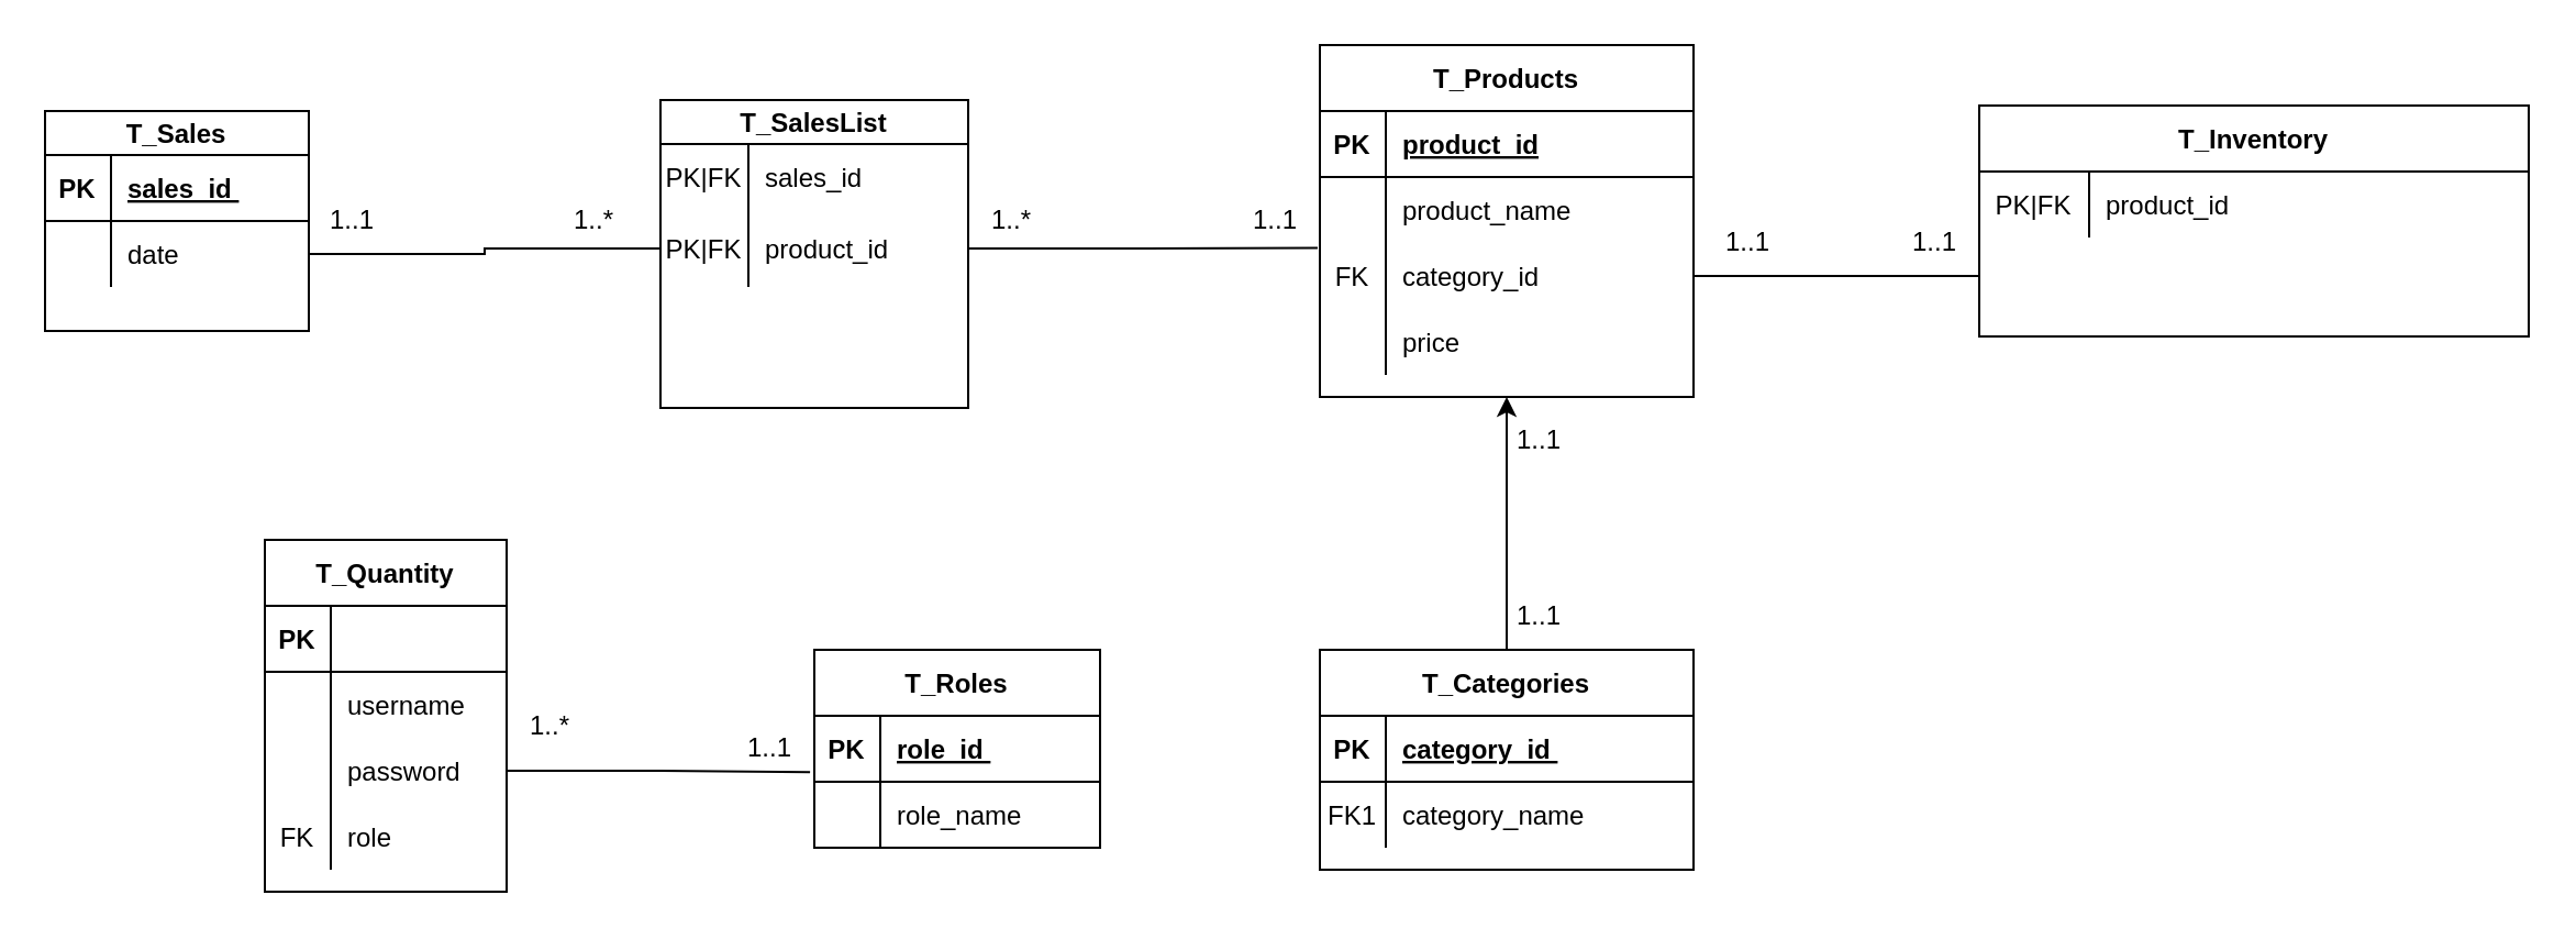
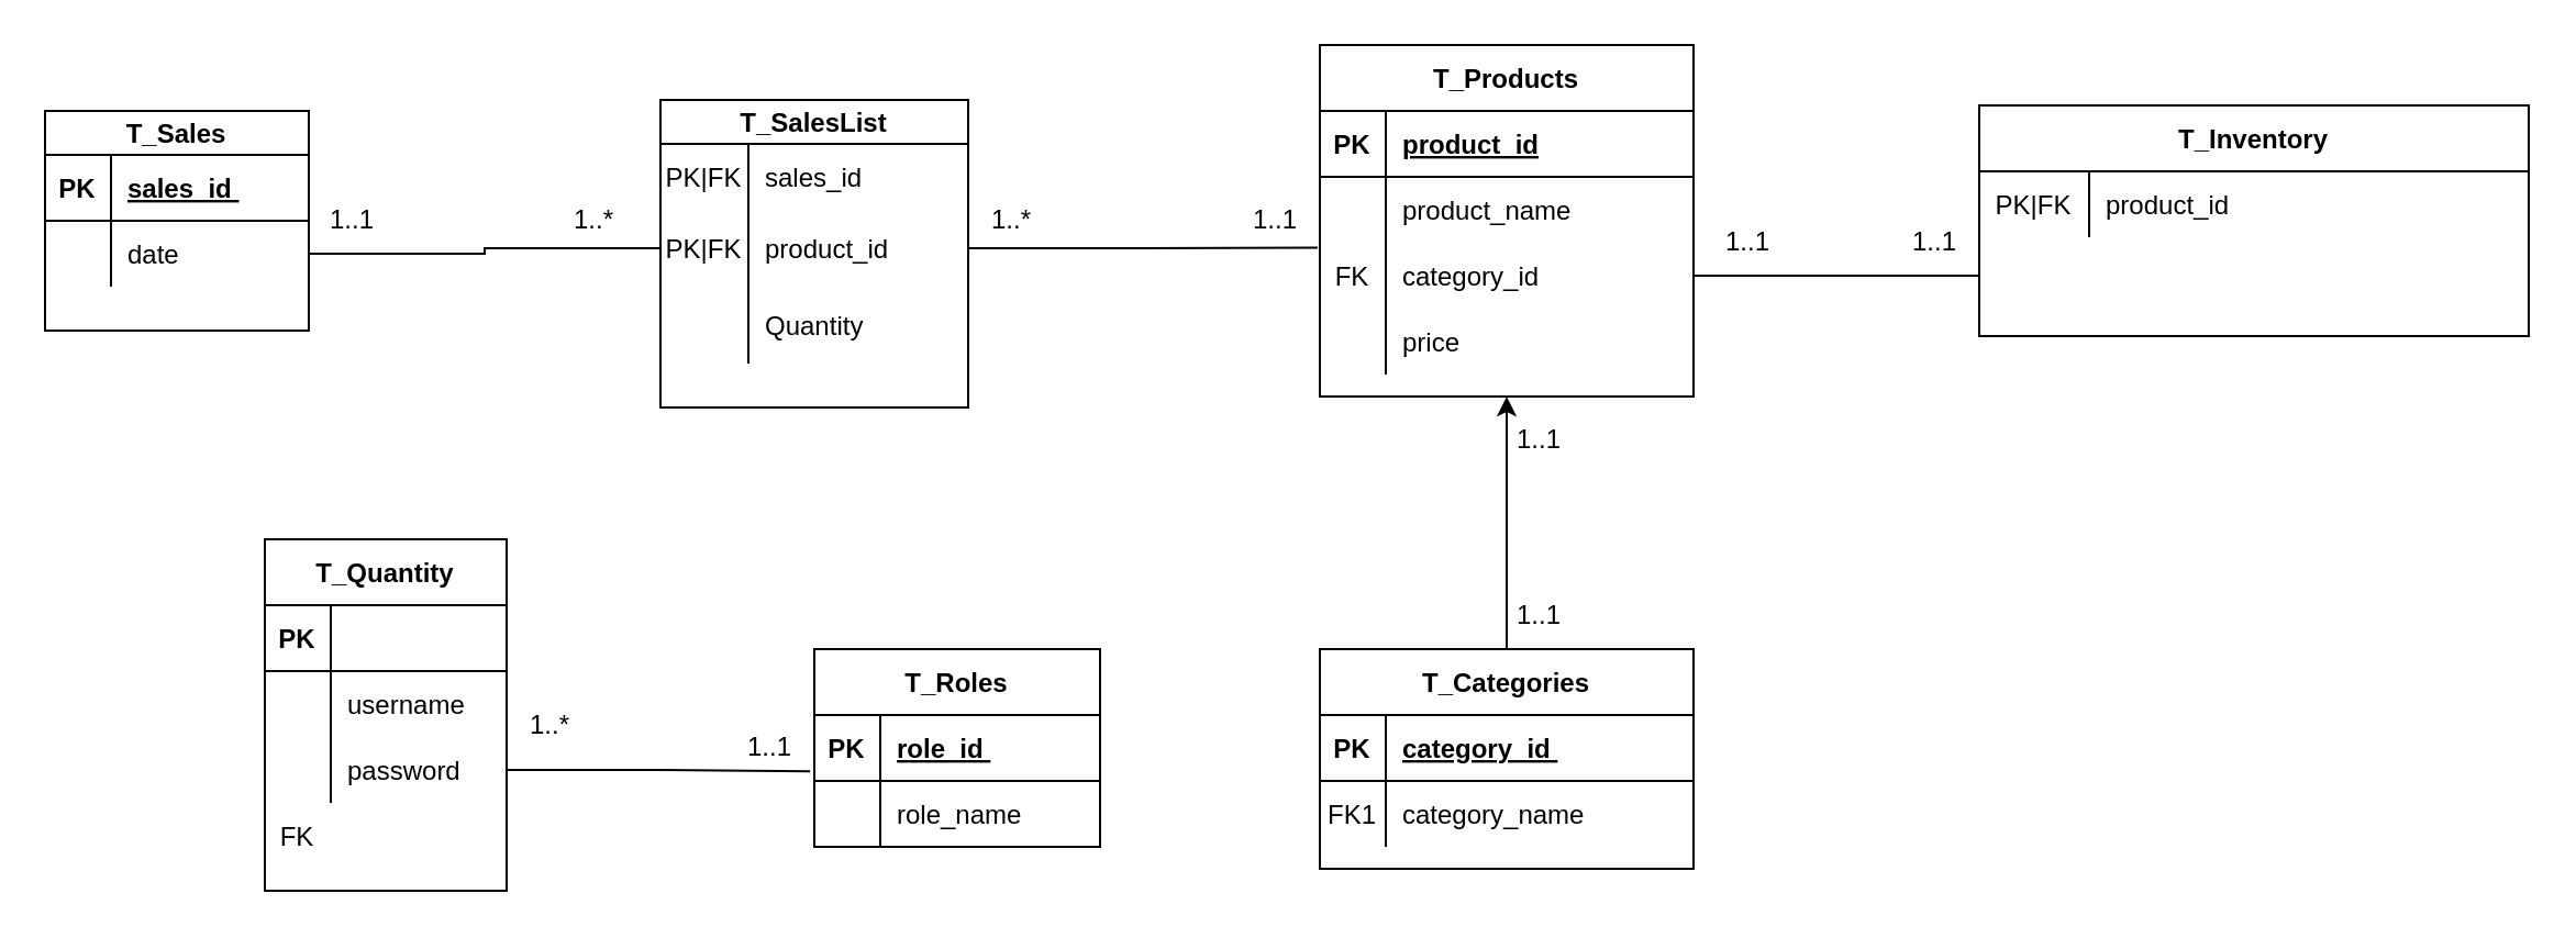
+ <mxCell id="38" value="Quantity" style="shape=partialRectangle;overflow=hidden;connectable=0;fillColor=none;top=0;left=0;bottom=0;right=0;align=left;spacingLeft=6;" parent="36" vertex="1"><mxGeometry x="40" width="100" height="35" as="geometry"><mxRectangle width="100" height="35" as="alternateBounds" /></mxGeometry></mxCell>
- <mxCell id="56" value="role" style="shape=partialRectangle;overflow=hidden;connectable=0;fillColor=none;top=0;left=0;bottom=0;right=0;align=left;spacingLeft=6;" parent="54" vertex="1"><mxGeometry x="30" width="80" height="30" as="geometry"><mxRectangle width="80" height="30" as="alternateBounds" /></mxGeometry></mxCell>
